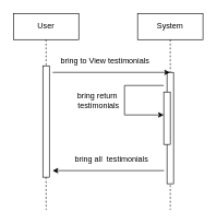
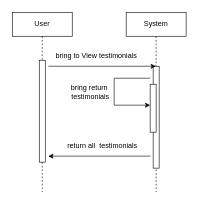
- <mxCell id="12" value="bring all&amp;nbsp; testimonials" style="text;html=1;align=center;verticalAlign=middle;resizable=0;points=[];autosize=1;strokeColor=none;fillColor=none;" vertex="1" parent="1"><mxGeometry x="100" y="228" width="140" height="30" as="geometry" /></mxCell>
+ <mxCell id="12" value="return all&amp;nbsp; testimonials" style="text;html=1;align=center;verticalAlign=middle;resizable=0;points=[];autosize=1;strokeColor=none;fillColor=none;" vertex="1" parent="1"><mxGeometry x="100" y="228" width="140" height="30" as="geometry" /></mxCell>
